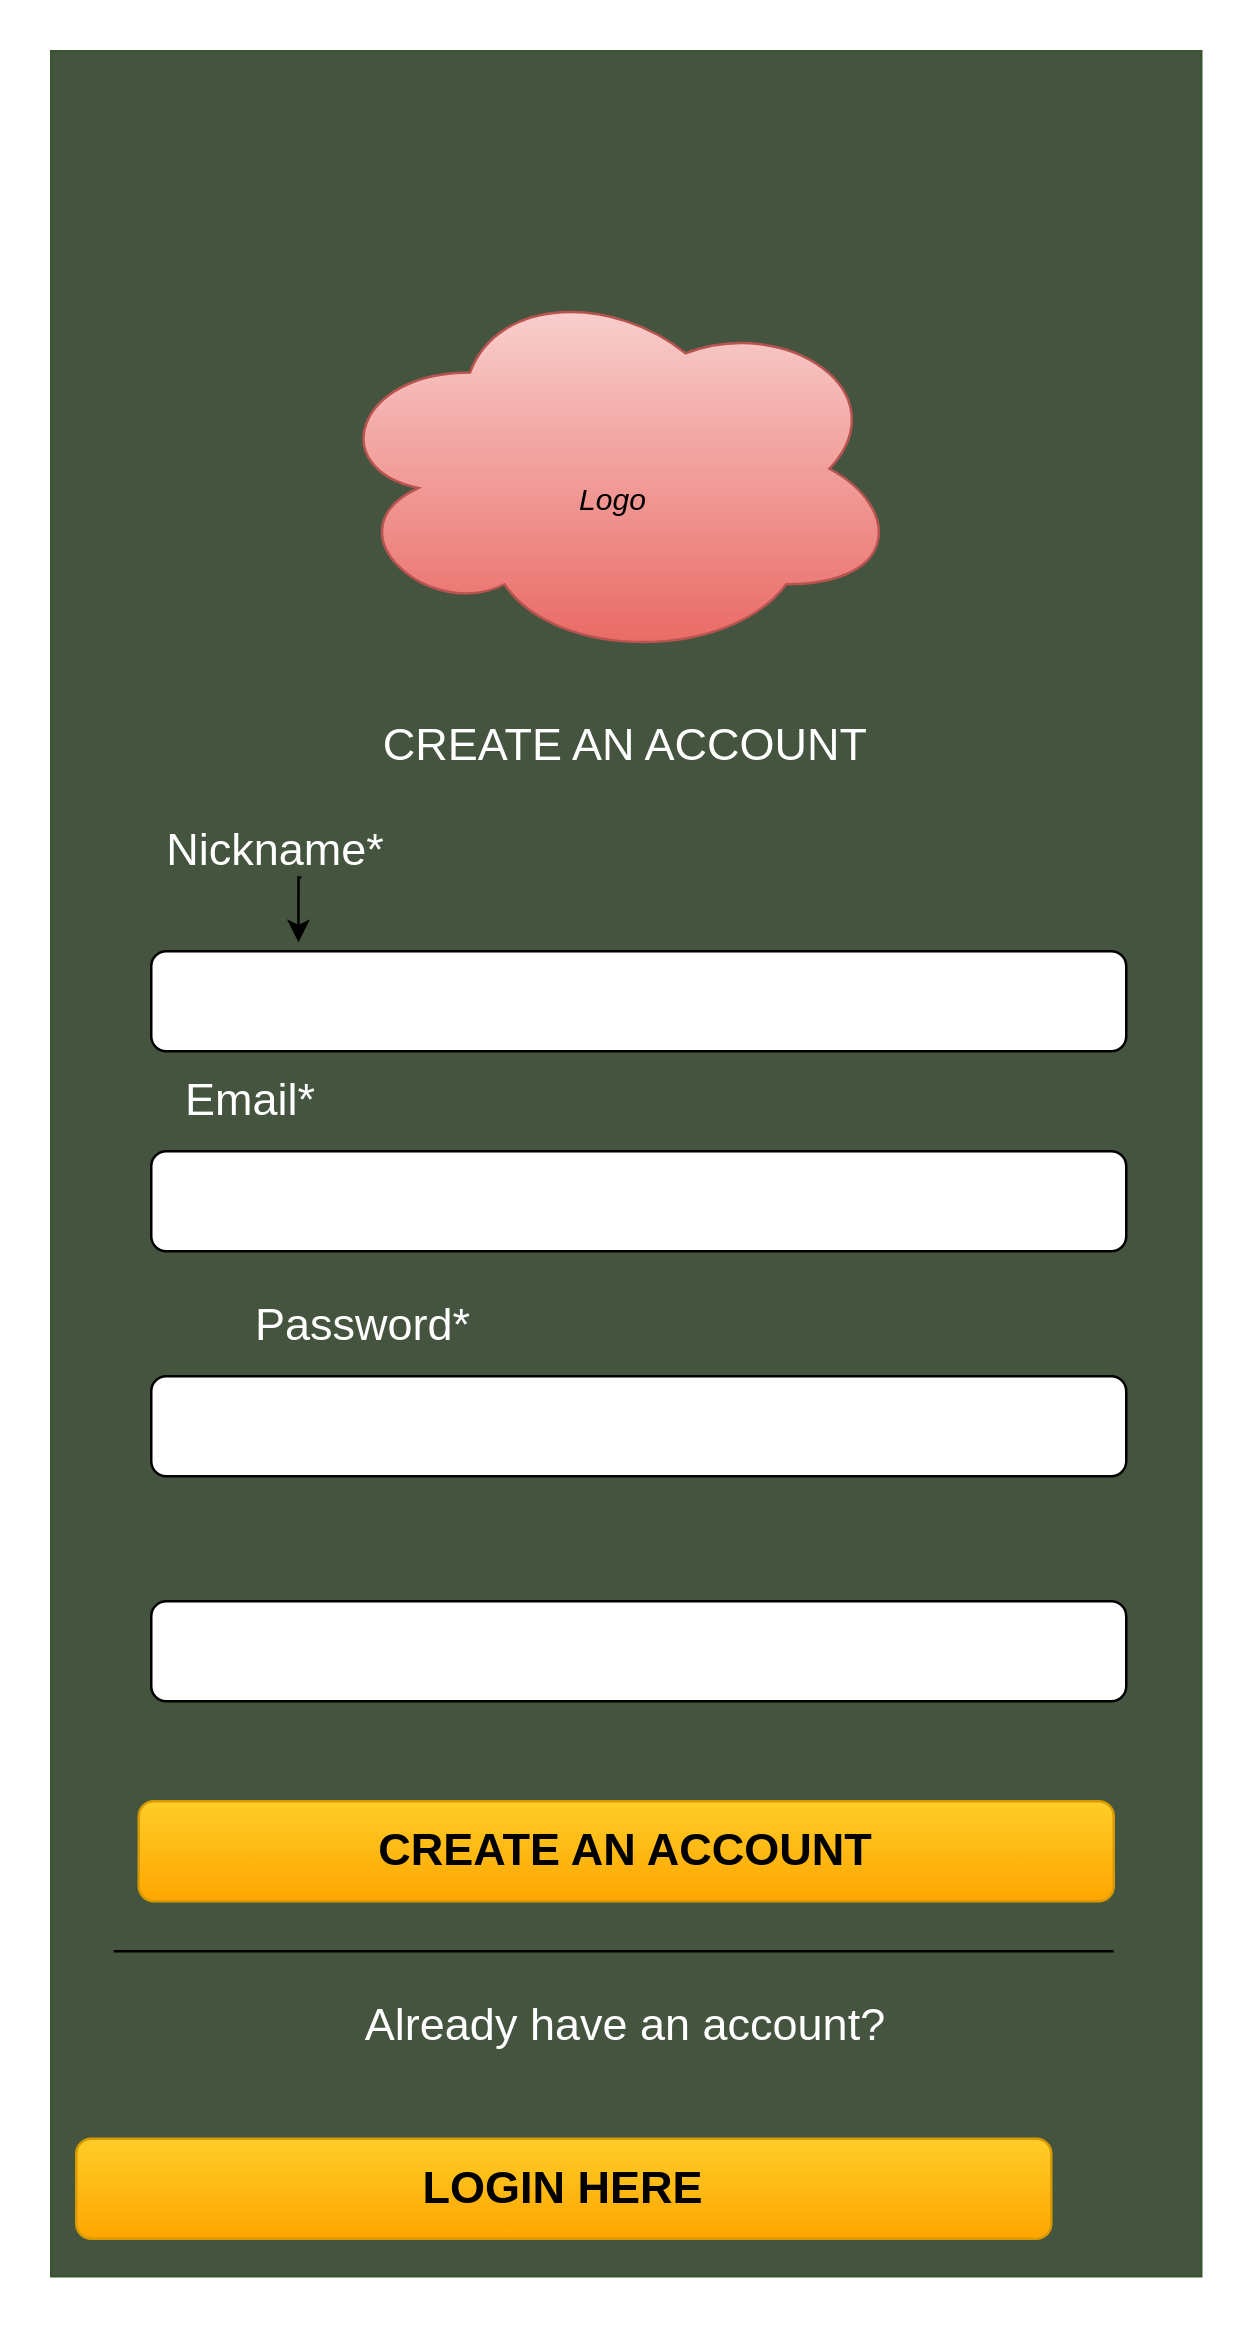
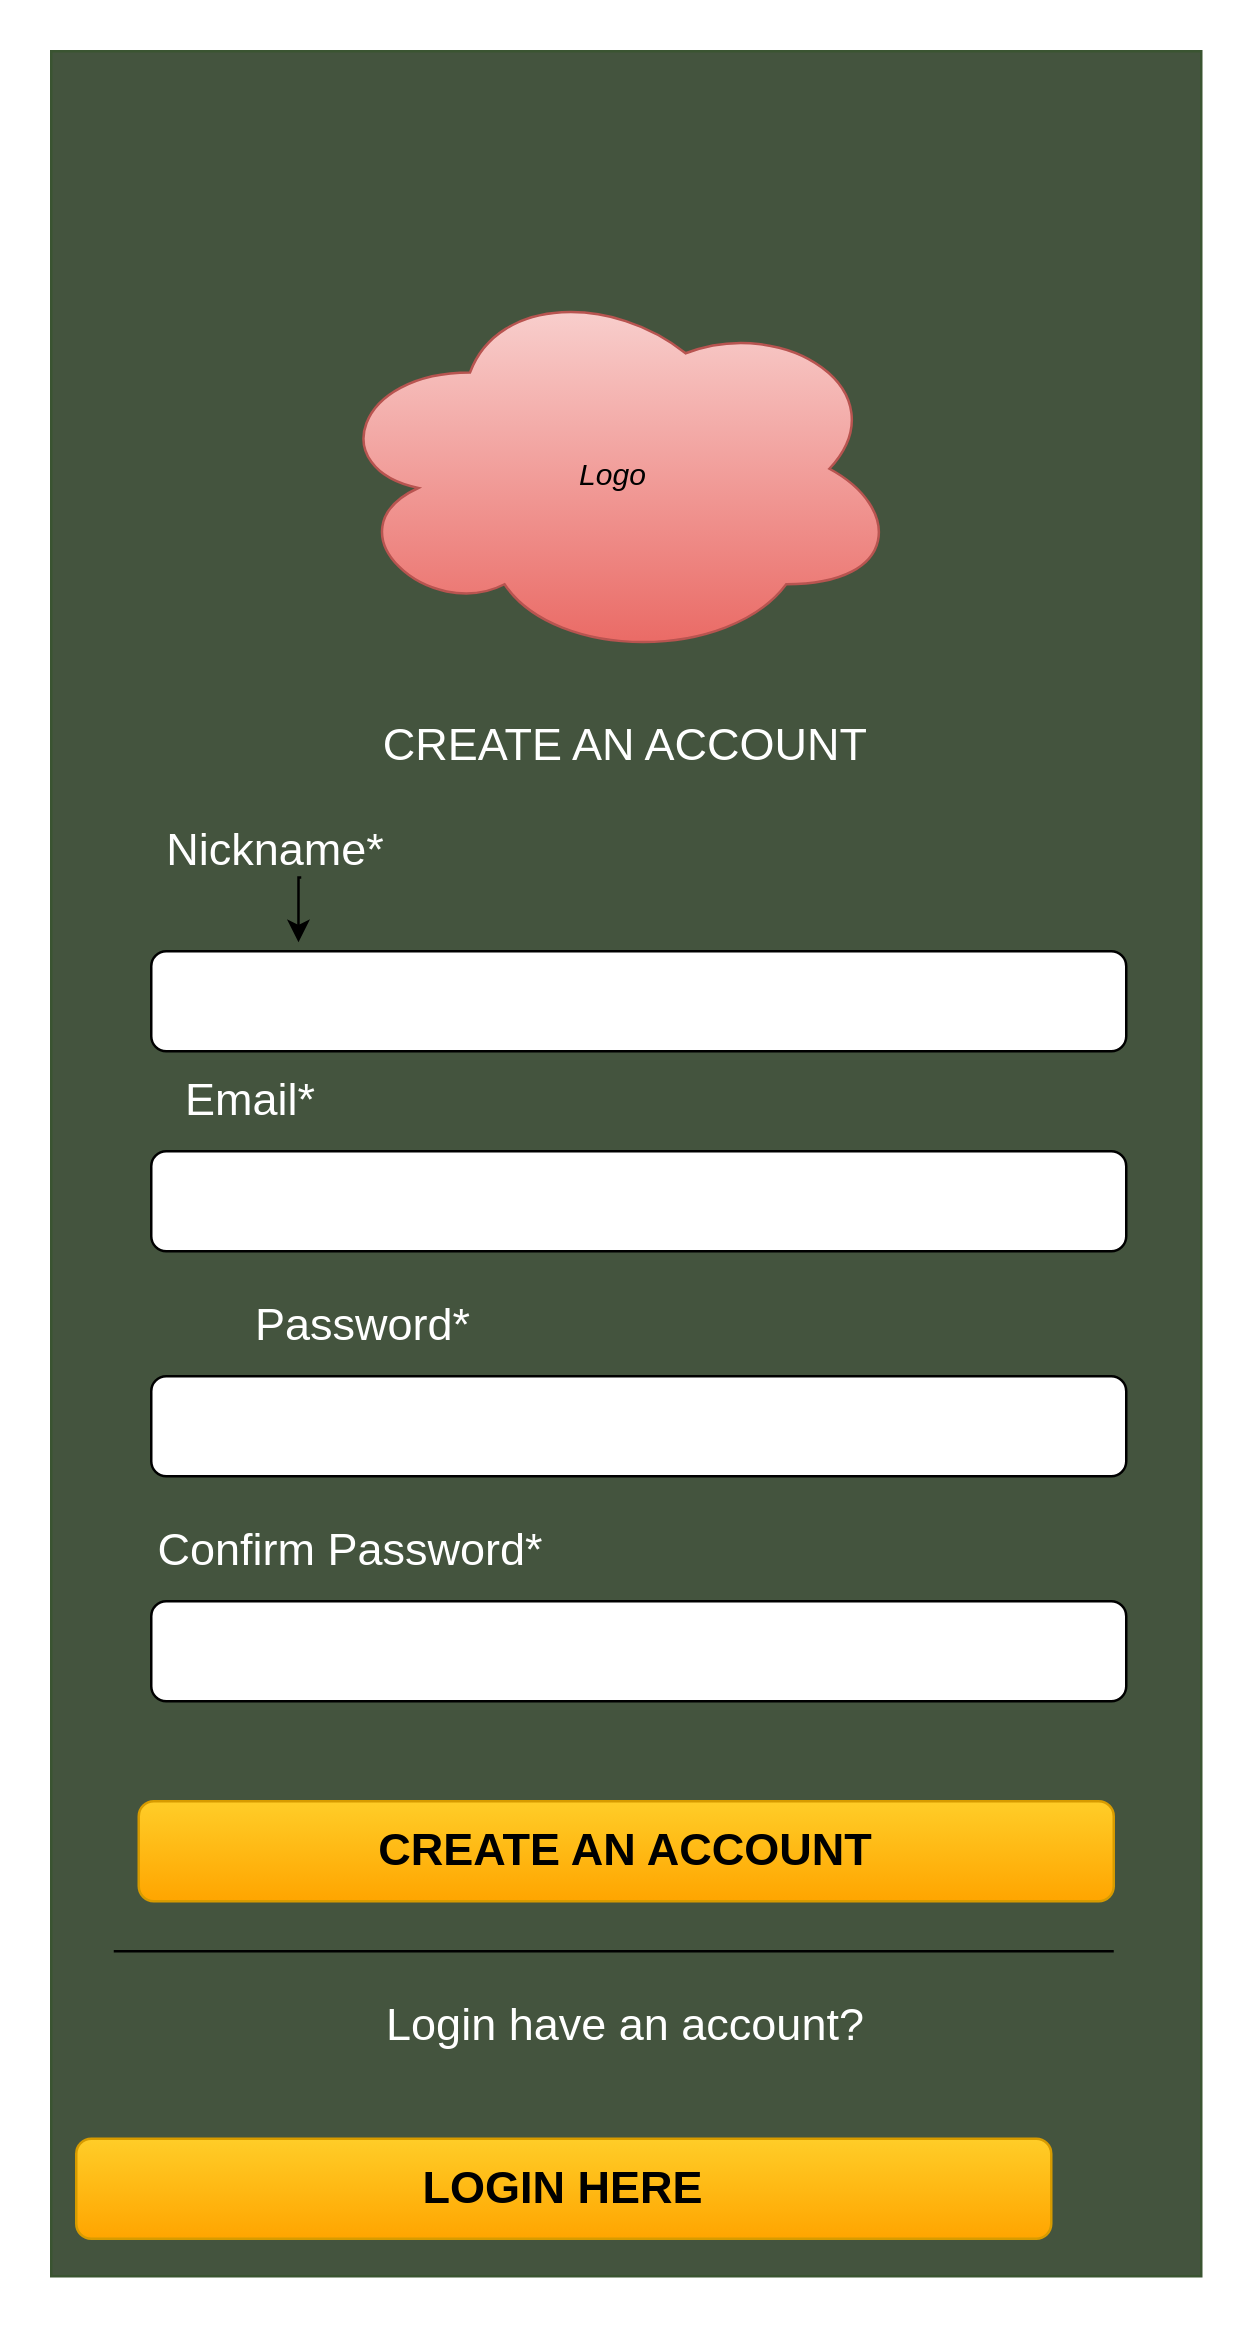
- <mxCell id="6" value="&lt;i&gt;Logo&lt;/i&gt;" style="text;html=1;strokeColor=none;fillColor=none;align=center;verticalAlign=middle;whiteSpace=wrap;rounded=0;" parent="1" vertex="1"><mxGeometry x="225" y="190" width="40" height="20" as="geometry" /></mxCell>
+ <mxCell id="6" value="&lt;i&gt;Logo&lt;/i&gt;" style="text;html=1;strokeColor=none;fillColor=none;align=center;verticalAlign=middle;whiteSpace=wrap;rounded=0;" parent="1" vertex="1"><mxGeometry x="225" y="180" width="40" height="20" as="geometry" /></mxCell>
+ <mxCell id="21" value="&lt;span style=&quot;font-size: 18px&quot;&gt;Confirm Password*&lt;/span&gt;" style="text;html=1;strokeColor=none;fillColor=none;align=center;verticalAlign=middle;whiteSpace=wrap;rounded=0;fontColor=#FFFFFF;" vertex="1" parent="1"><mxGeometry x="55" y="610" width="170" height="20" as="geometry" /></mxCell>
- <mxCell id="14" value="&lt;font color=&quot;#ffffff&quot;&gt;&lt;span style=&quot;font-size: 18px&quot;&gt;Already have an account?&lt;/span&gt;&lt;/font&gt;" style="text;html=1;strokeColor=none;fillColor=none;align=center;verticalAlign=middle;whiteSpace=wrap;rounded=0;" parent="1" vertex="1"><mxGeometry x="130" y="800" width="240" height="20" as="geometry" /></mxCell>
+ <mxCell id="14" value="&lt;font color=&quot;#ffffff&quot;&gt;&lt;span style=&quot;font-size: 18px&quot;&gt;Login have an account?&lt;/span&gt;&lt;/font&gt;" style="text;html=1;strokeColor=none;fillColor=none;align=center;verticalAlign=middle;whiteSpace=wrap;rounded=0;" parent="1" vertex="1"><mxGeometry x="130" y="800" width="240" height="20" as="geometry" /></mxCell>
